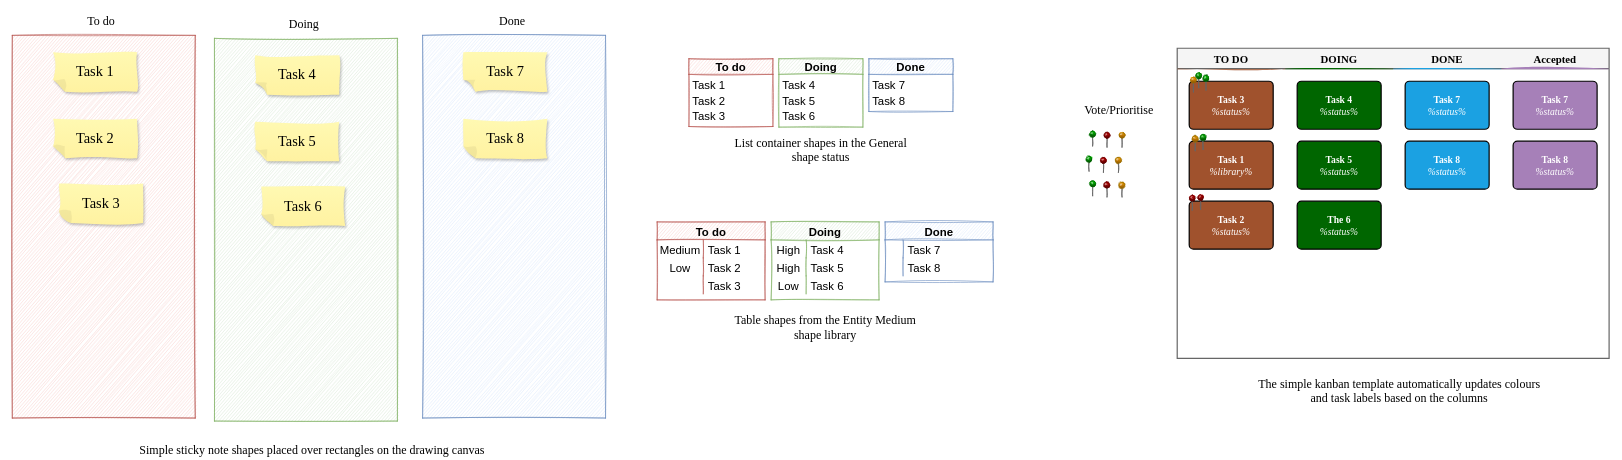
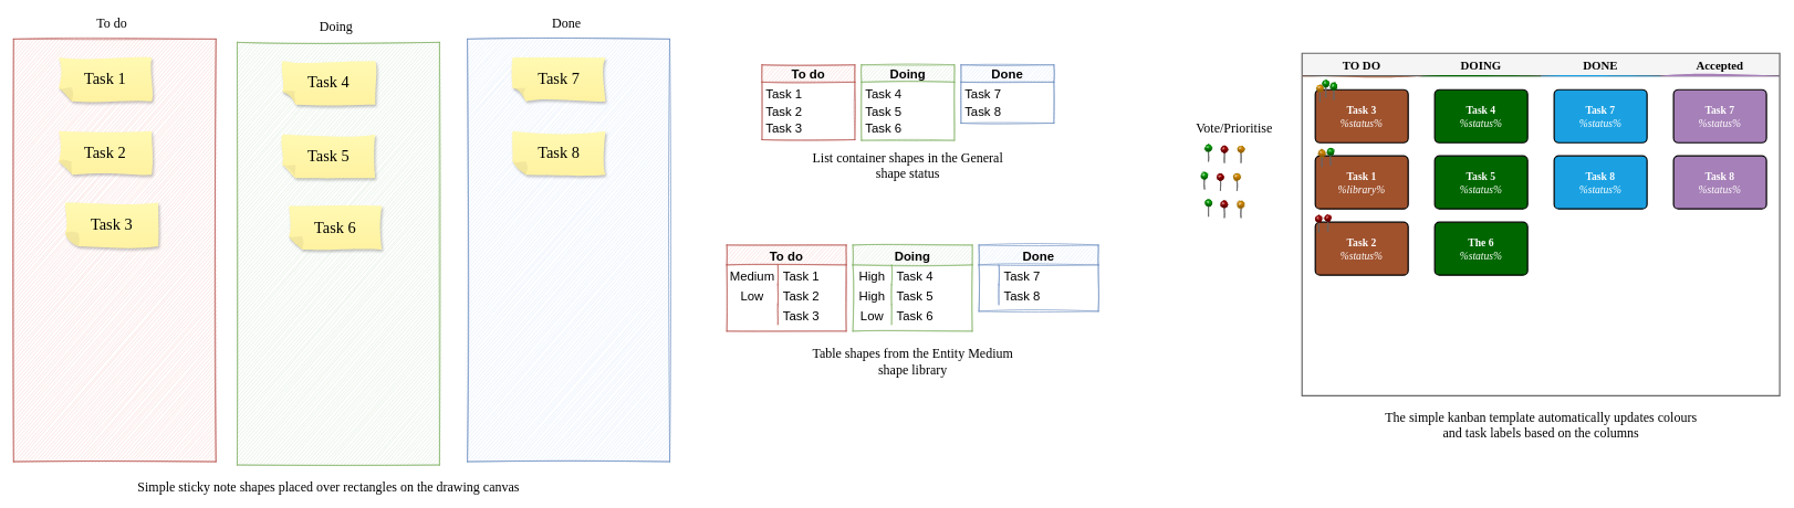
- <mxCell id="84" value="Vote/Prioritise" style="text;html=1;strokeColor=none;fillColor=none;align=center;verticalAlign=middle;whiteSpace=wrap;rounded=0;sketch=1;hachureGap=4;pointerEvents=0;fontFamily=Architects Daughter;fontSource=https%3A%2F%2Ffonts.googleapis.com%2Fcss%3Ffamily%3DArchitects%2BDaughter;fontSize=20;" vertex="1" parent="1"><mxGeometry x="1786" y="171.5" width="158" height="20" as="geometry" /></mxCell>
+ <mxCell id="84" value="Vote/Prioritise" style="text;html=1;strokeColor=none;fillColor=none;align=center;verticalAlign=middle;whiteSpace=wrap;rounded=0;sketch=1;hachureGap=4;pointerEvents=0;fontFamily=Architects Daughter;fontSource=https%3A%2F%2Ffonts.googleapis.com%2Fcss%3Ffamily%3DArchitects%2BDaughter;fontSize=20;" vertex="1" parent="1"><mxGeometry x="1781" y="181.5" width="158" height="20" as="geometry" /></mxCell>
- <mxCell id="89" value="The simple kanban template automatically updates colours and task labels based on the columns" style="text;html=1;strokeColor=none;fillColor=none;align=center;verticalAlign=middle;whiteSpace=wrap;rounded=0;sketch=1;hachureGap=4;pointerEvents=0;fontFamily=Architects Daughter;fontSource=https%3A%2F%2Ffonts.googleapis.com%2Fcss%3Ffamily%3DArchitects%2BDaughter;fontSize=20;" vertex="1" parent="1"><mxGeometry x="2089.5" y="640" width="485" height="20" as="geometry" /></mxCell>
+ <mxCell id="89" value="The simple kanban template automatically updates colours and task labels based on the columns" style="text;html=1;strokeColor=none;fillColor=none;align=center;verticalAlign=middle;whiteSpace=wrap;rounded=0;sketch=1;hachureGap=4;pointerEvents=0;fontFamily=Architects Daughter;fontSource=https%3A%2F%2Ffonts.googleapis.com%2Fcss%3Ffamily%3DArchitects%2BDaughter;fontSize=20;" vertex="1" parent="1"><mxGeometry x="2079.5" y="630" width="485" height="20" as="geometry" /></mxCell>
- <mxCell id="69" value="Simple sticky note shapes placed over rectangles on the drawing canvas" style="text;html=1;strokeColor=none;fillColor=none;align=center;verticalAlign=middle;whiteSpace=wrap;rounded=0;sketch=1;hachureGap=4;pointerEvents=0;fontFamily=Architects Daughter;fontSource=https%3A%2F%2Ffonts.googleapis.com%2Fcss%3Ffamily%3DArchitects%2BDaughter;fontSize=20;" vertex="1" parent="1"><mxGeometry x="121" y="739" width="798" height="20" as="geometry" /></mxCell>
+ <mxCell id="69" value="Simple sticky note shapes placed over rectangles on the drawing canvas" style="text;html=1;strokeColor=none;fillColor=none;align=center;verticalAlign=middle;whiteSpace=wrap;rounded=0;sketch=1;hachureGap=4;pointerEvents=0;fontFamily=Architects Daughter;fontSource=https%3A%2F%2Ffonts.googleapis.com%2Fcss%3Ffamily%3DArchitects%2BDaughter;fontSize=20;" vertex="1" parent="1"><mxGeometry x="96" y="724" width="798" height="20" as="geometry" /></mxCell>
